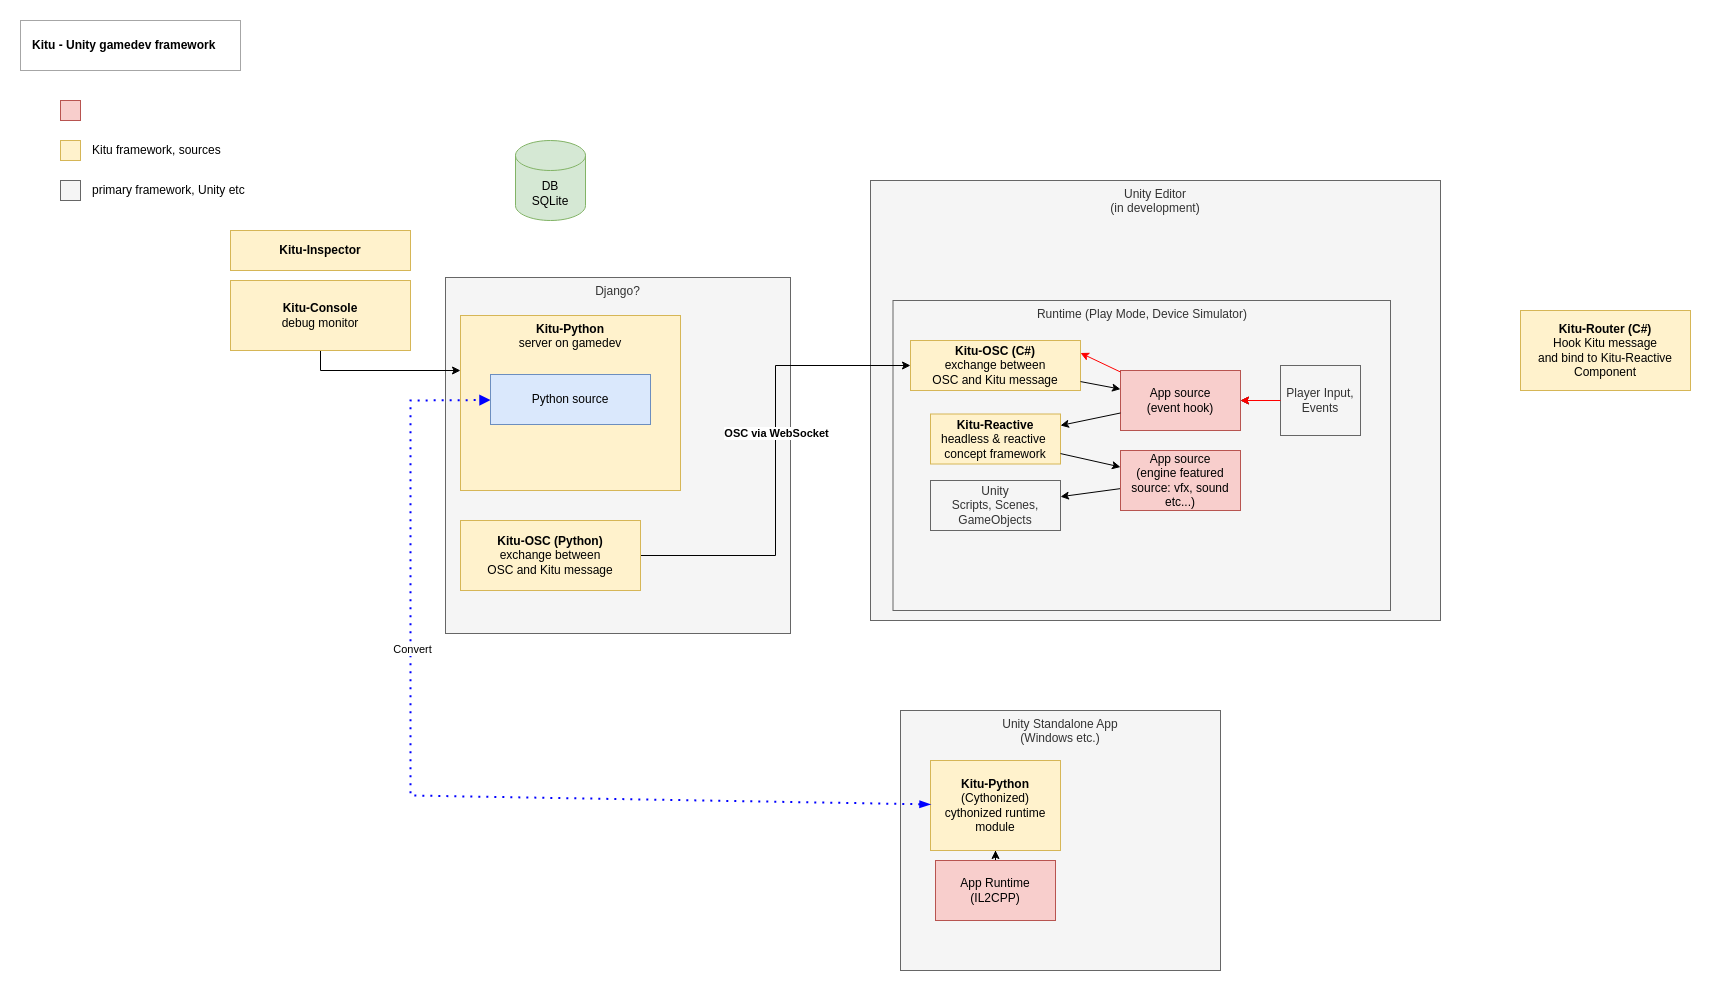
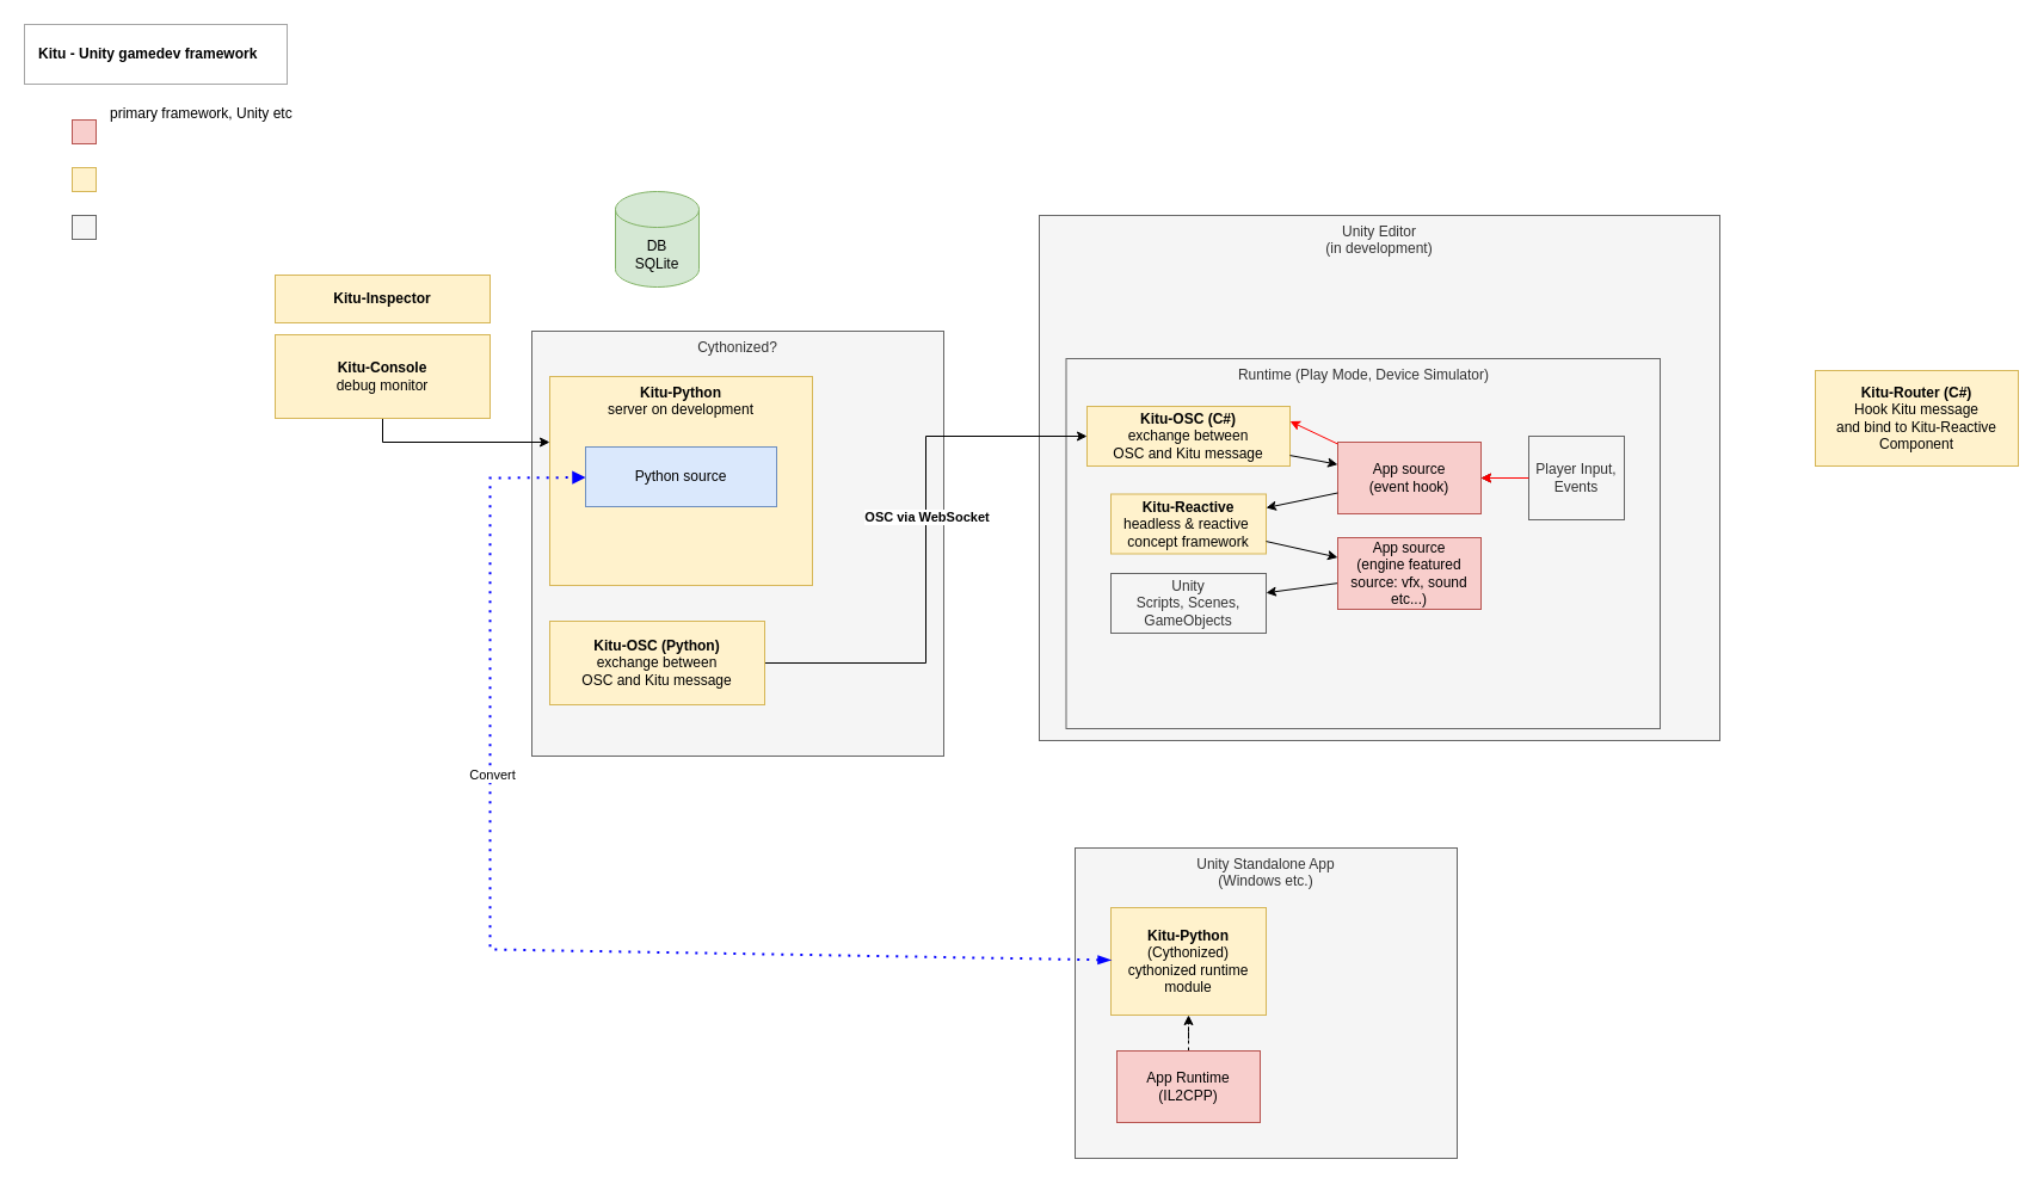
- <mxCell id="41" value="Kitu framework, sources" style="text;html=1;strokeColor=none;fillColor=none;align=left;verticalAlign=middle;rounded=0;" vertex="1" parent="4"><mxGeometry x="90" y="135" width="190" height="30" as="geometry" /></mxCell>
- <mxCell id="9" value="DB&lt;br&gt;SQLite" style="shape=cylinder3;whiteSpace=wrap;html=1;boundedLbl=1;backgroundOutline=1;size=15;fillColor=#d5e8d4;strokeColor=#82b366;" parent="4" vertex="1"><mxGeometry x="515" y="140" width="70" height="80" as="geometry" /></mxCell>
+ <mxCell id="9" value="DB&lt;br&gt;SQLite" style="shape=cylinder3;whiteSpace=wrap;html=1;boundedLbl=1;backgroundOutline=1;size=15;fillColor=#d5e8d4;strokeColor=#82b366;" parent="4" vertex="1"><mxGeometry x="515" y="160" width="70" height="80" as="geometry" /></mxCell>
- <mxCell id="40" value="primary framework, Unity etc" style="text;html=1;strokeColor=none;fillColor=none;align=left;verticalAlign=middle;rounded=0;" vertex="1" parent="4"><mxGeometry x="90" y="175" width="190" height="30" as="geometry" /></mxCell>
+ <mxCell id="40" value="primary framework, Unity etc" style="text;html=1;strokeColor=none;fillColor=none;align=left;verticalAlign=middle;rounded=0;" vertex="1" parent="4"><mxGeometry x="90" y="80" width="190" height="30" as="geometry" /></mxCell>
- <mxCell id="5" value="Django?" style="rounded=0;whiteSpace=wrap;html=1;fillColor=#f5f5f5;fontColor=#333333;strokeColor=#666666;verticalAlign=top;" parent="4" vertex="1"><mxGeometry x="445" y="277" width="345" height="356" as="geometry" /></mxCell>
+ <mxCell id="5" value="Cythonized?" style="rounded=0;whiteSpace=wrap;html=1;fillColor=#f5f5f5;fontColor=#333333;strokeColor=#666666;verticalAlign=top;" parent="4" vertex="1"><mxGeometry x="445" y="277" width="345" height="356" as="geometry" /></mxCell>
- <mxCell id="8" value="&lt;b&gt;Kitu-Python&lt;/b&gt;&lt;br&gt;server on gamedev" style="rounded=0;whiteSpace=wrap;html=1;fillColor=#fff2cc;strokeColor=#d6b656;verticalAlign=top;" parent="4" vertex="1"><mxGeometry x="460" y="315" width="220" height="175" as="geometry" /></mxCell>
+ <mxCell id="8" value="&lt;b&gt;Kitu-Python&lt;/b&gt;&lt;br&gt;server on development" style="rounded=0;whiteSpace=wrap;html=1;fillColor=#fff2cc;strokeColor=#d6b656;verticalAlign=top;" parent="4" vertex="1"><mxGeometry x="460" y="315" width="220" height="175" as="geometry" /></mxCell>
- <mxCell id="34" value="App Runtime&lt;br&gt;(IL2CPP)" style="rounded=0;whiteSpace=wrap;html=1;fillColor=#f8cecc;strokeColor=#b85450;" parent="4" vertex="1"><mxGeometry x="935" y="860" width="120" height="60" as="geometry" /></mxCell>
+ <mxCell id="34" value="App Runtime&lt;br&gt;(IL2CPP)" style="rounded=0;whiteSpace=wrap;html=1;fillColor=#f8cecc;strokeColor=#b85450;" parent="4" vertex="1"><mxGeometry x="935" y="880" width="120" height="60" as="geometry" /></mxCell>
